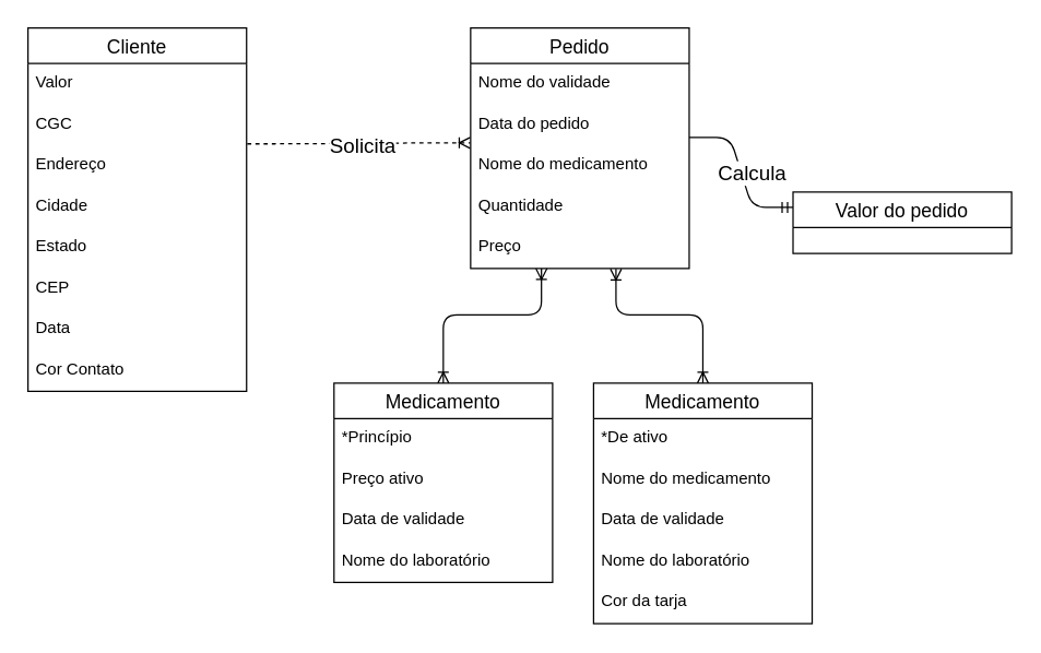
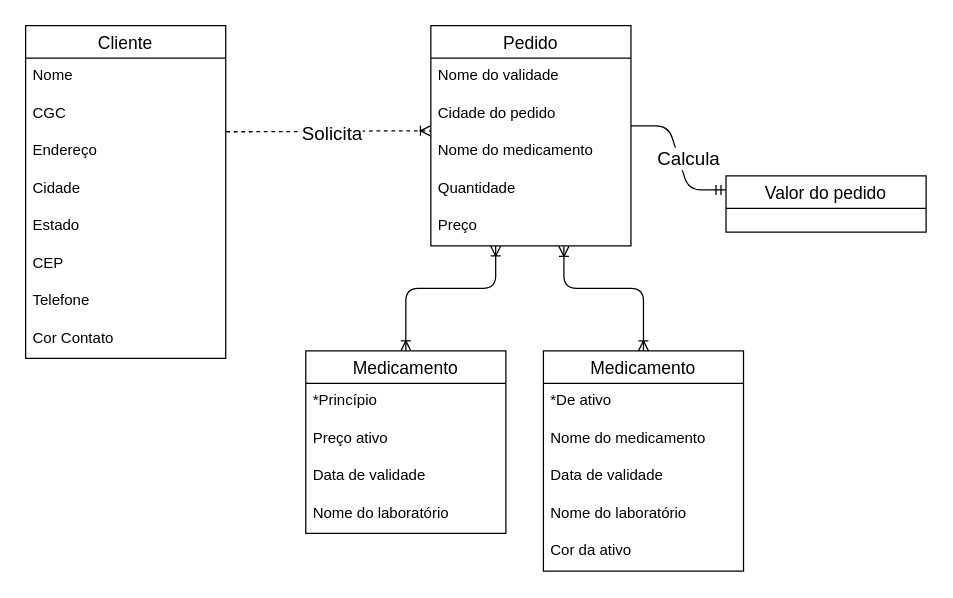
- <mxCell id="27" value="Valor" style="text;strokeColor=none;fillColor=none;spacingLeft=4;spacingRight=4;overflow=hidden;rotatable=0;points=[[0,0.5],[1,0.5]];portConstraint=eastwest;fontSize=12;" vertex="1" parent="26"><mxGeometry y="26" width="160" height="30" as="geometry" /></mxCell>
+ <mxCell id="27" value="Nome" style="text;strokeColor=none;fillColor=none;spacingLeft=4;spacingRight=4;overflow=hidden;rotatable=0;points=[[0,0.5],[1,0.5]];portConstraint=eastwest;fontSize=12;" vertex="1" parent="26"><mxGeometry y="26" width="160" height="30" as="geometry" /></mxCell>
- <mxCell id="15" value="Data do pedido" style="text;strokeColor=none;fillColor=none;spacingLeft=4;spacingRight=4;overflow=hidden;rotatable=0;points=[[0,0.5],[1,0.5]];portConstraint=eastwest;fontSize=12;" vertex="1" parent="13"><mxGeometry y="56" width="160" height="30" as="geometry" /></mxCell>
+ <mxCell id="15" value="Cidade do pedido" style="text;strokeColor=none;fillColor=none;spacingLeft=4;spacingRight=4;overflow=hidden;rotatable=0;points=[[0,0.5],[1,0.5]];portConstraint=eastwest;fontSize=12;" vertex="1" parent="13"><mxGeometry y="56" width="160" height="30" as="geometry" /></mxCell>
- <mxCell id="33" value="Data" style="text;strokeColor=none;fillColor=none;spacingLeft=4;spacingRight=4;overflow=hidden;rotatable=0;points=[[0,0.5],[1,0.5]];portConstraint=eastwest;fontSize=12;" vertex="1" parent="26"><mxGeometry y="206" width="160" height="30" as="geometry" /></mxCell>
+ <mxCell id="33" value="Telefone" style="text;strokeColor=none;fillColor=none;spacingLeft=4;spacingRight=4;overflow=hidden;rotatable=0;points=[[0,0.5],[1,0.5]];portConstraint=eastwest;fontSize=12;" vertex="1" parent="26"><mxGeometry y="206" width="160" height="30" as="geometry" /></mxCell>
- <mxCell id="24" value="Cor da tarja" style="text;strokeColor=none;fillColor=none;spacingLeft=4;spacingRight=4;overflow=hidden;rotatable=0;points=[[0,0.5],[1,0.5]];portConstraint=eastwest;fontSize=12;" vertex="1" parent="19"><mxGeometry y="146" width="160" height="30" as="geometry" /></mxCell>
+ <mxCell id="24" value="Cor da ativo" style="text;strokeColor=none;fillColor=none;spacingLeft=4;spacingRight=4;overflow=hidden;rotatable=0;points=[[0,0.5],[1,0.5]];portConstraint=eastwest;fontSize=12;" vertex="1" parent="19"><mxGeometry y="146" width="160" height="30" as="geometry" /></mxCell>
